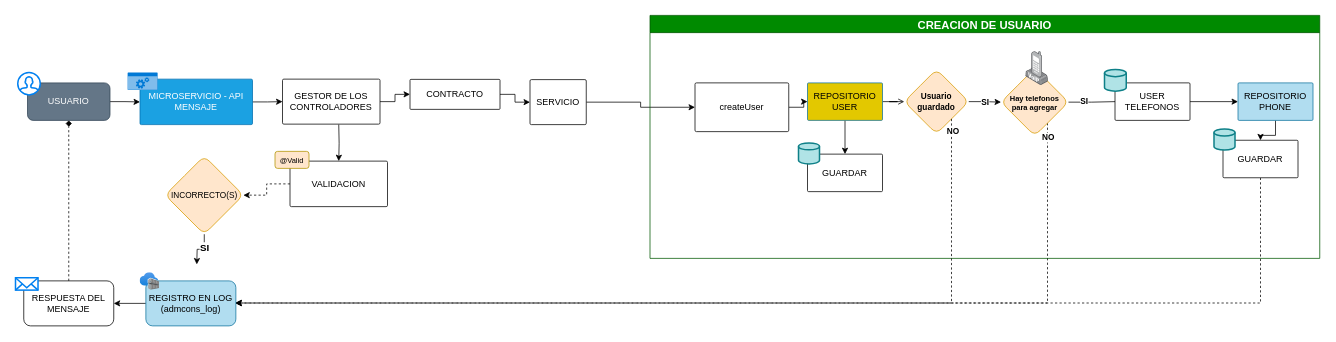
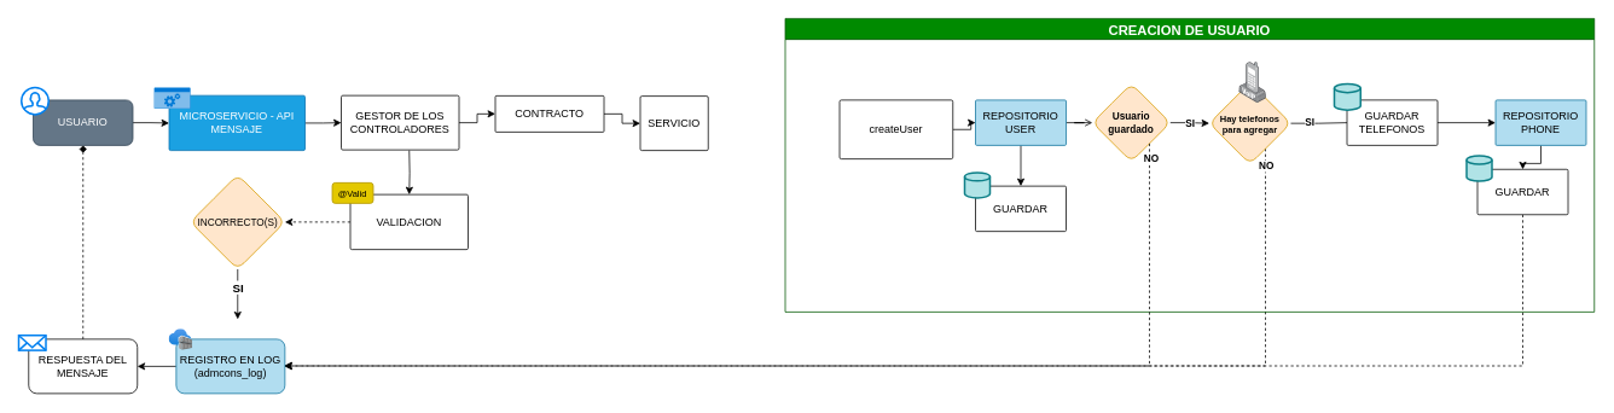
- <mxCell id="24" value="REPOSITORIO USER" style="whiteSpace=wrap;html=1;rounded=1;strokeColor=#10739e;align=center;verticalAlign=middle;arcSize=3;fontFamily=Helvetica;fontSize=12;fillColor=#e3c800;" parent="1" vertex="1"><mxGeometry x="1076" y="110" width="100" height="50" as="geometry" /></mxCell>
+ <mxCell id="24" value="REPOSITORIO USER" style="whiteSpace=wrap;html=1;rounded=1;strokeColor=#10739e;align=center;verticalAlign=middle;arcSize=3;fontFamily=Helvetica;fontSize=12;fillColor=#b1ddf0;" parent="1" vertex="1"><mxGeometry x="1076" y="110" width="100" height="50" as="geometry" /></mxCell>
- <mxCell id="28" value="USER TELEFONOS" style="whiteSpace=wrap;html=1;fontSize=12;fillColor=default;strokeColor=default;rounded=1;align=center;verticalAlign=middle;fontFamily=Helvetica;fontColor=default;arcSize=3;" parent="1" vertex="1"><mxGeometry x="1486" y="110" width="100" height="50" as="geometry" /></mxCell>
+ <mxCell id="28" value="GUARDAR TELEFONOS" style="whiteSpace=wrap;html=1;fontSize=12;fillColor=default;strokeColor=default;rounded=1;align=center;verticalAlign=middle;fontFamily=Helvetica;fontColor=default;arcSize=3;" parent="1" vertex="1"><mxGeometry x="1486" y="110" width="100" height="50" as="geometry" /></mxCell>
- <mxCell id="18" value="" style="edgeStyle=orthogonalEdgeStyle;rounded=0;orthogonalLoop=1;jettySize=auto;html=1;" parent="1" source="19" target="21" edge="1"><mxGeometry relative="1" as="geometry" /></mxCell>
- <mxCell id="15" value="@Valid" style="rounded=1;whiteSpace=wrap;html=1;fontSize=10;fillColor=#ffe6cc;fontColor=#000000;strokeColor=#B09500;" parent="1" vertex="1"><mxGeometry x="366" y="201.33" width="45.34" height="22.67" as="geometry" /></mxCell>
+ <mxCell id="15" value="@Valid" style="rounded=1;whiteSpace=wrap;html=1;fontSize=10;fillColor=#e3c800;fontColor=#000000;strokeColor=#B09500;" parent="1" vertex="1"><mxGeometry x="366" y="201.33" width="45.34" height="22.67" as="geometry" /></mxCell>
- <mxCell id="13" value="INCORRECTO(S)" style="rhombus;whiteSpace=wrap;html=1;rounded=1;fillColor=#ffe6cc;strokeColor=#d79b00;fontSize=11;align=center;verticalAlign=middle;fontFamily=Helvetica;fontColor=default;" parent="1" vertex="1"><mxGeometry x="219.5" y="207.5" width="104.33" height="104.33" as="geometry" /></mxCell>
+ <mxCell id="13" value="INCORRECTO(S)" style="rhombus;whiteSpace=wrap;html=1;rounded=1;fillColor=#ffe6cc;strokeColor=#d79b00;fontSize=11;align=center;verticalAlign=middle;fontFamily=Helvetica;fontColor=default;" parent="1" vertex="1"><mxGeometry x="209.5" y="192.5" width="104.33" height="104.33" as="geometry" /></mxCell>
